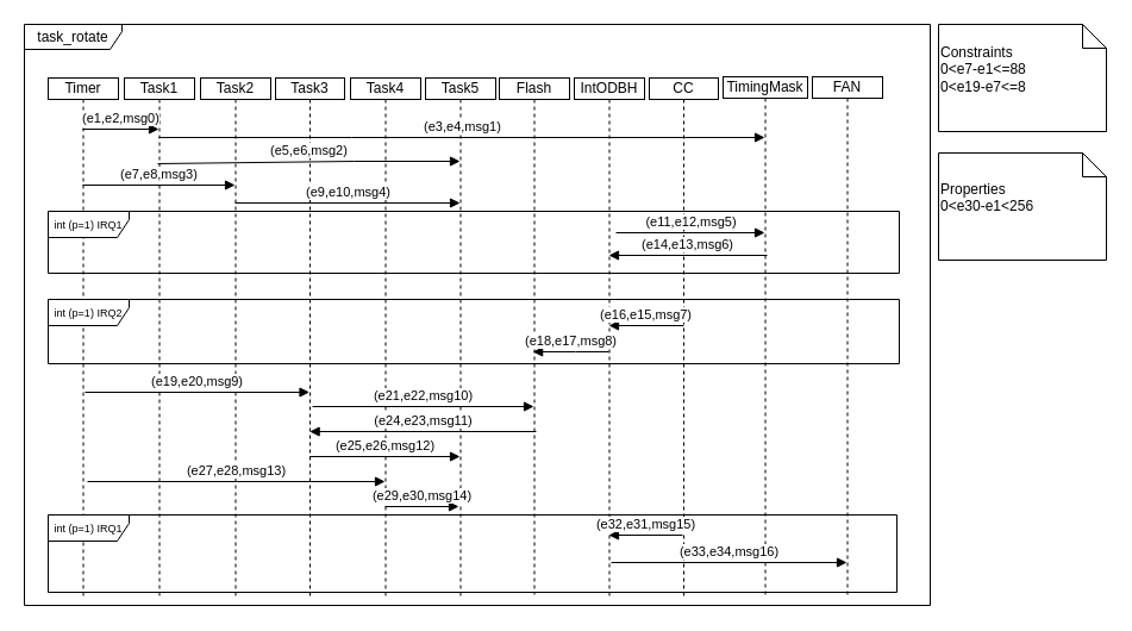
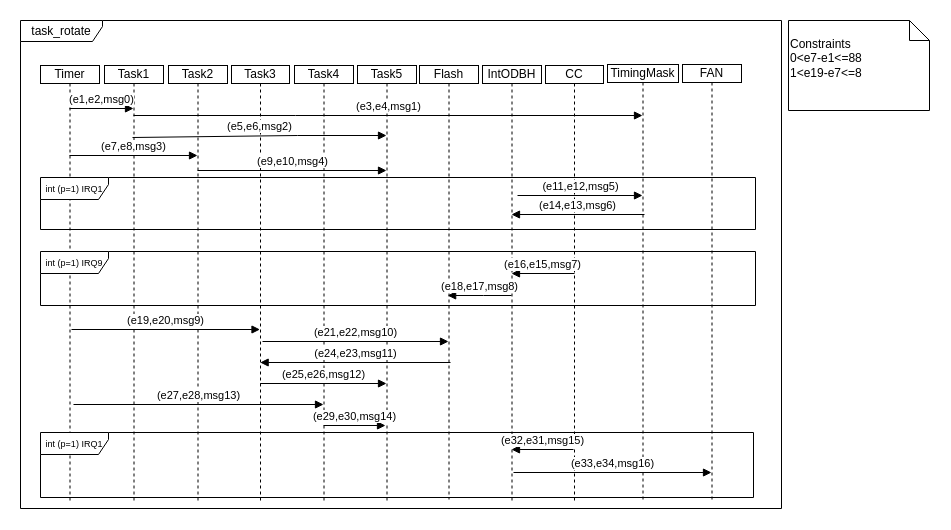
- <mxCell id="34" value="&lt;div&gt;Constraints&lt;/div&gt;&lt;div&gt;0&amp;lt;e7-e1&amp;lt;=88&lt;/div&gt;&lt;div&gt;0&amp;lt;e19-e7&amp;lt;=8&lt;/div&gt;&lt;div&gt;&lt;br&gt;&lt;/div&gt;" style="shape=note;size=20;whiteSpace=wrap;html=1;align=left;" vertex="1" parent="1"><mxGeometry x="788" y="20" width="141" height="90" as="geometry" /></mxCell>
+ <mxCell id="34" value="&lt;div&gt;Constraints&lt;/div&gt;&lt;div&gt;0&amp;lt;e7-e1&amp;lt;=88&lt;/div&gt;&lt;div&gt;1&amp;lt;e19-e7&amp;lt;=8&lt;/div&gt;&lt;div&gt;&lt;br&gt;&lt;/div&gt;" style="shape=note;size=20;whiteSpace=wrap;html=1;align=left;" vertex="1" parent="1"><mxGeometry x="788" y="20" width="141" height="90" as="geometry" /></mxCell>
- <mxCell id="35" value="&lt;div&gt;&lt;div&gt;Properties&lt;/div&gt;&lt;div&gt;0&amp;lt;e30-e1&amp;lt;256&lt;/div&gt;&lt;div&gt;&amp;nbsp;&amp;nbsp;&lt;/div&gt;&lt;/div&gt;" style="shape=note;size=20;whiteSpace=wrap;html=1;align=left;" vertex="1" parent="1"><mxGeometry x="788" y="128" width="141" height="90" as="geometry" /></mxCell>
- <mxCell id="20" value="&lt;font style=&quot;font-size: 9px;&quot;&gt;int (p=1) IRQ2&lt;/font&gt;" style="shape=umlFrame;whiteSpace=wrap;html=1;pointerEvents=0;width=68;height=22;" vertex="1" parent="1"><mxGeometry x="40" y="251" width="715" height="54" as="geometry" /></mxCell>
+ <mxCell id="20" value="&lt;font style=&quot;font-size: 9px;&quot;&gt;int (p=1) IRQ9&lt;/font&gt;" style="shape=umlFrame;whiteSpace=wrap;html=1;pointerEvents=0;width=68;height=22;" vertex="1" parent="1"><mxGeometry x="40" y="251" width="715" height="54" as="geometry" /></mxCell>
